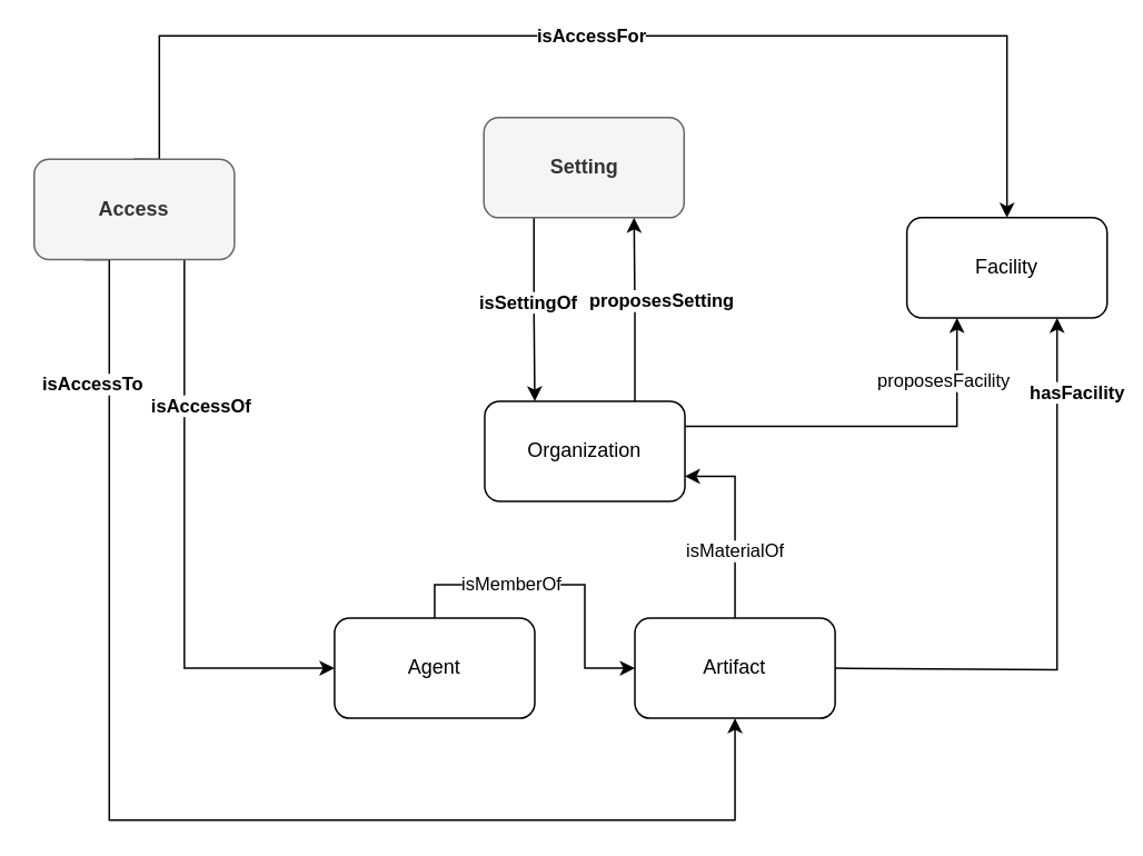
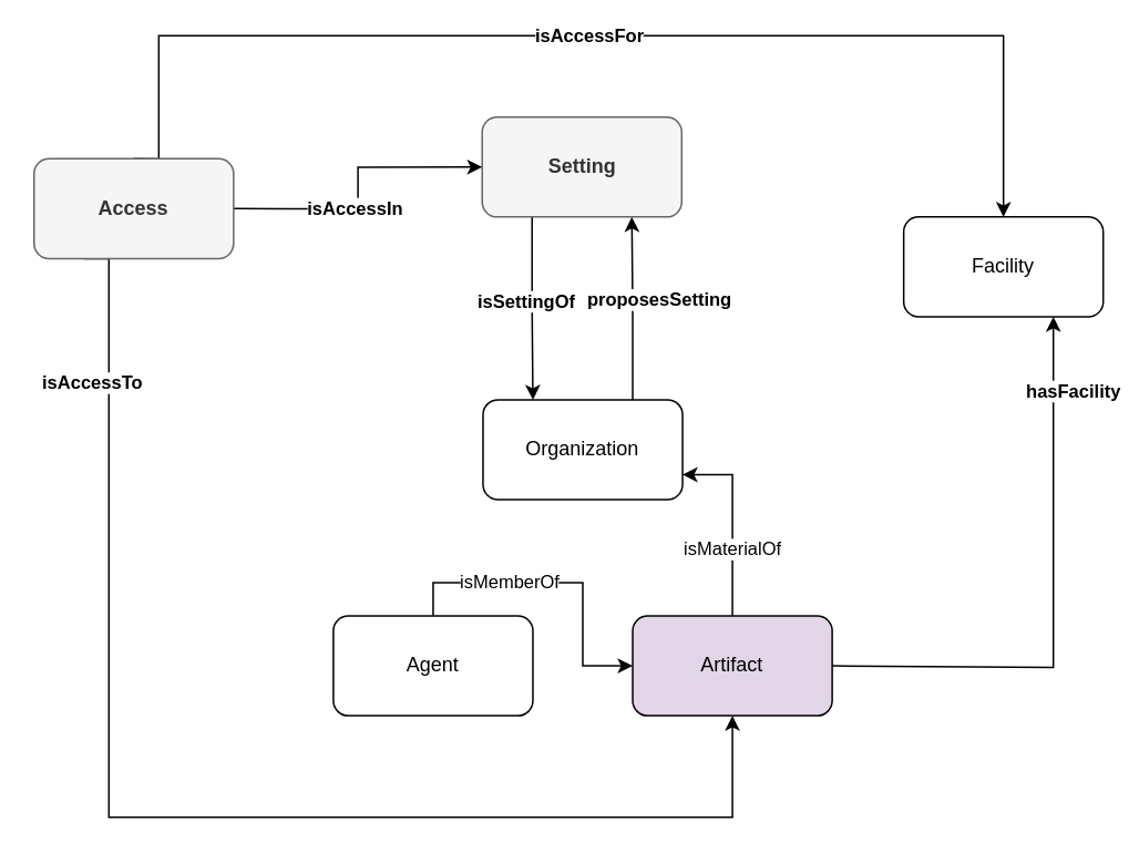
+ <mxCell id="17" style="edgeStyle=orthogonalEdgeStyle;rounded=0;orthogonalLoop=1;jettySize=auto;html=1;exitX=1;exitY=0.5;exitDx=0;exitDy=0;entryX=0;entryY=0.5;entryDx=0;entryDy=0;" parent="1" source="19" target="12" edge="1"><mxGeometry relative="1" as="geometry" /></mxCell>
+ <mxCell id="18" value="isAccessIn" style="edgeLabel;html=1;align=center;verticalAlign=middle;resizable=0;points=[];fontStyle=1" parent="17" vertex="1" connectable="0"><mxGeometry x="-0.376" y="4" relative="1" as="geometry"><mxPoint x="18" y="4" as="offset" /></mxGeometry></mxCell>
- <mxCell id="2" value="proposesFacility" style="edgeStyle=orthogonalEdgeStyle;rounded=0;orthogonalLoop=1;jettySize=auto;html=1;exitX=1;exitY=0.25;exitDx=0;exitDy=0;entryX=0.25;entryY=1;entryDx=0;entryDy=0;startArrow=none;startFill=0;endArrow=classic;endFill=1;" parent="1" source="4" target="10" edge="1"><mxGeometry x="0.663" y="8" relative="1" as="geometry"><mxPoint as="offset" /></mxGeometry></mxCell>
- <mxCell id="16" value="isAccessOf" style="edgeStyle=orthogonalEdgeStyle;rounded=0;orthogonalLoop=1;jettySize=auto;html=1;exitX=0.75;exitY=1;exitDx=0;exitDy=0;entryX=0;entryY=0.5;entryDx=0;entryDy=0;fontStyle=1" parent="1" source="19" target="6" edge="1"><mxGeometry x="-0.472" y="10" relative="1" as="geometry"><mxPoint as="offset" /></mxGeometry></mxCell>
- <mxCell id="8" value="Artifact" style="rounded=1;whiteSpace=wrap;html=1;" parent="1" vertex="1"><mxGeometry x="380" y="369.97" width="120" height="60" as="geometry" /></mxCell>
+ <mxCell id="8" value="Artifact" style="rounded=1;whiteSpace=wrap;html=1;fillColor=#e1d5e7;" parent="1" vertex="1"><mxGeometry x="380" y="369.97" width="120" height="60" as="geometry" /></mxCell>
